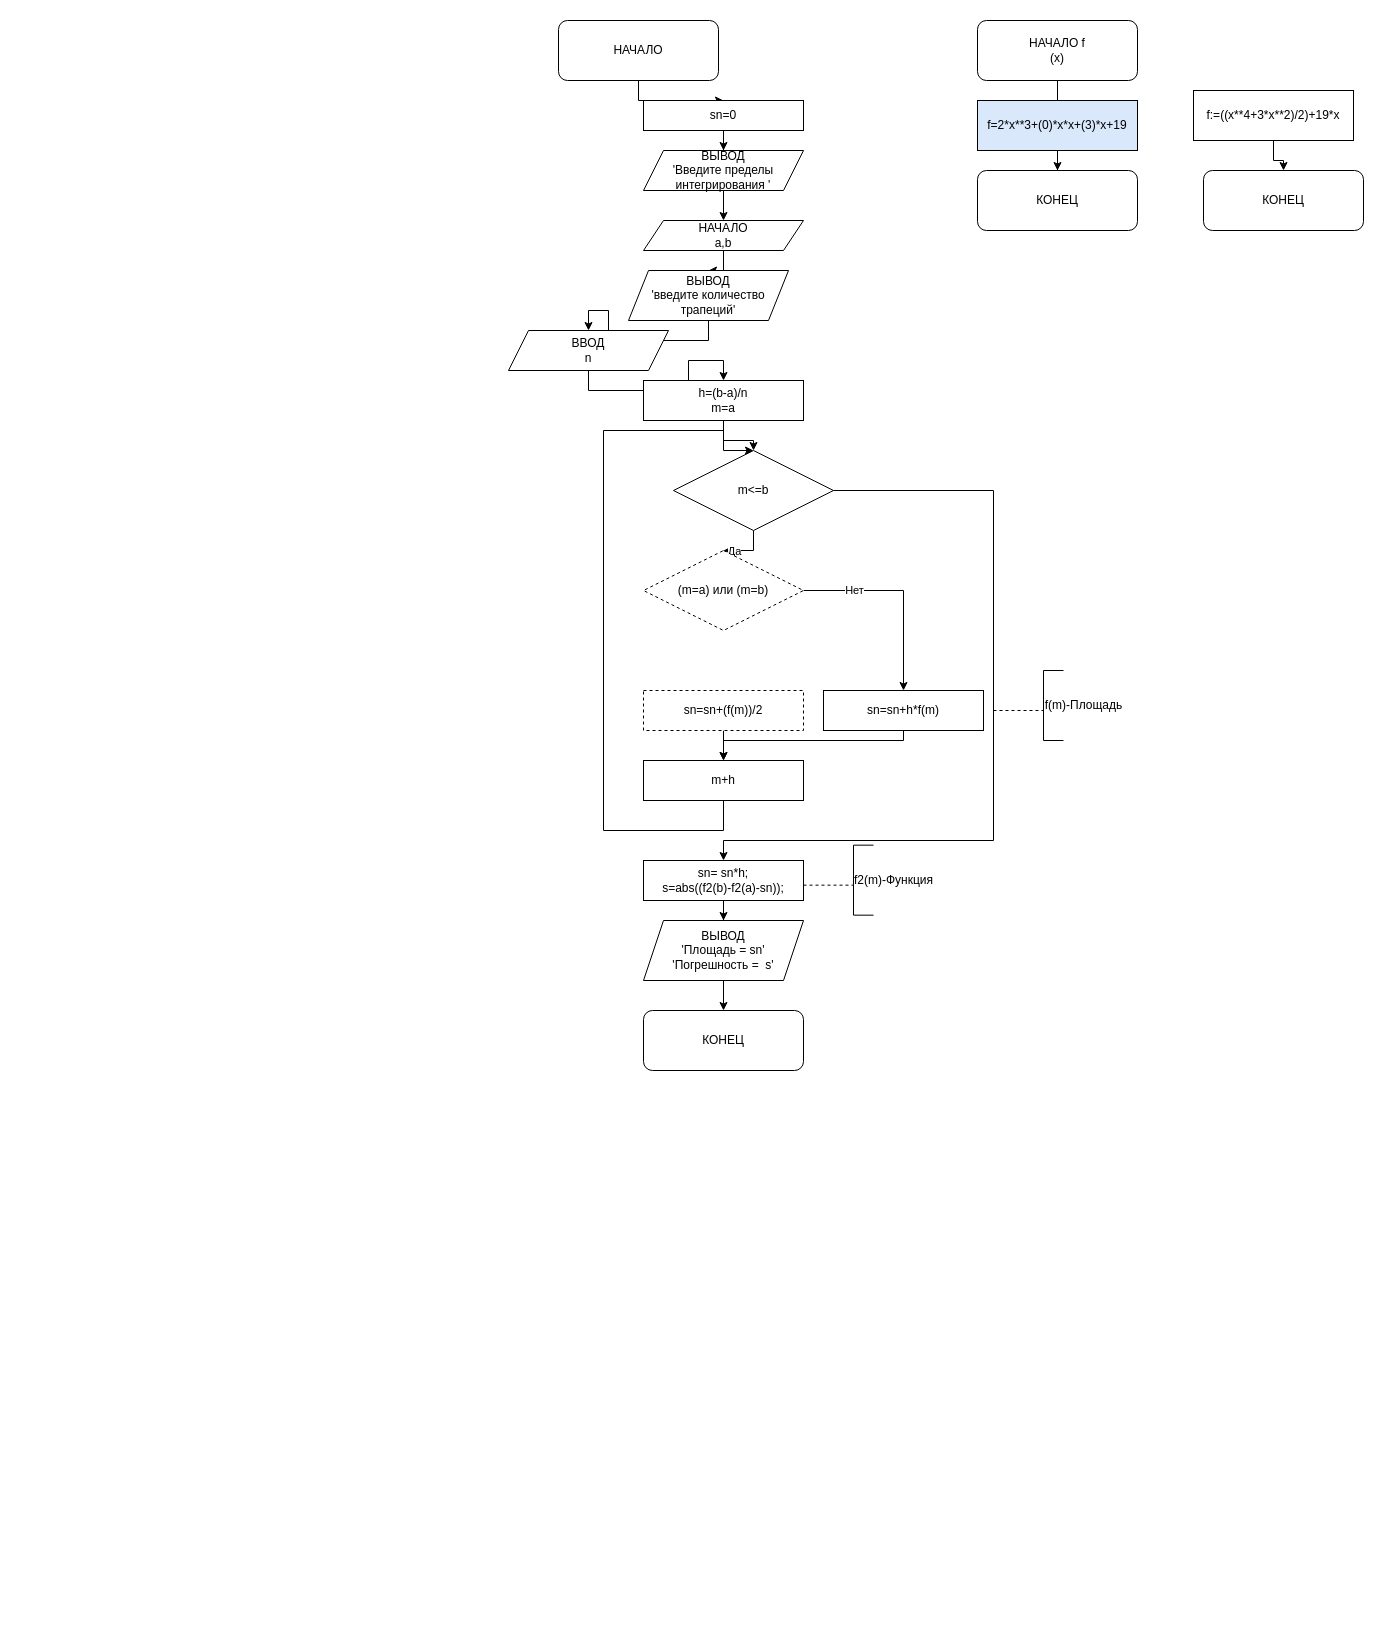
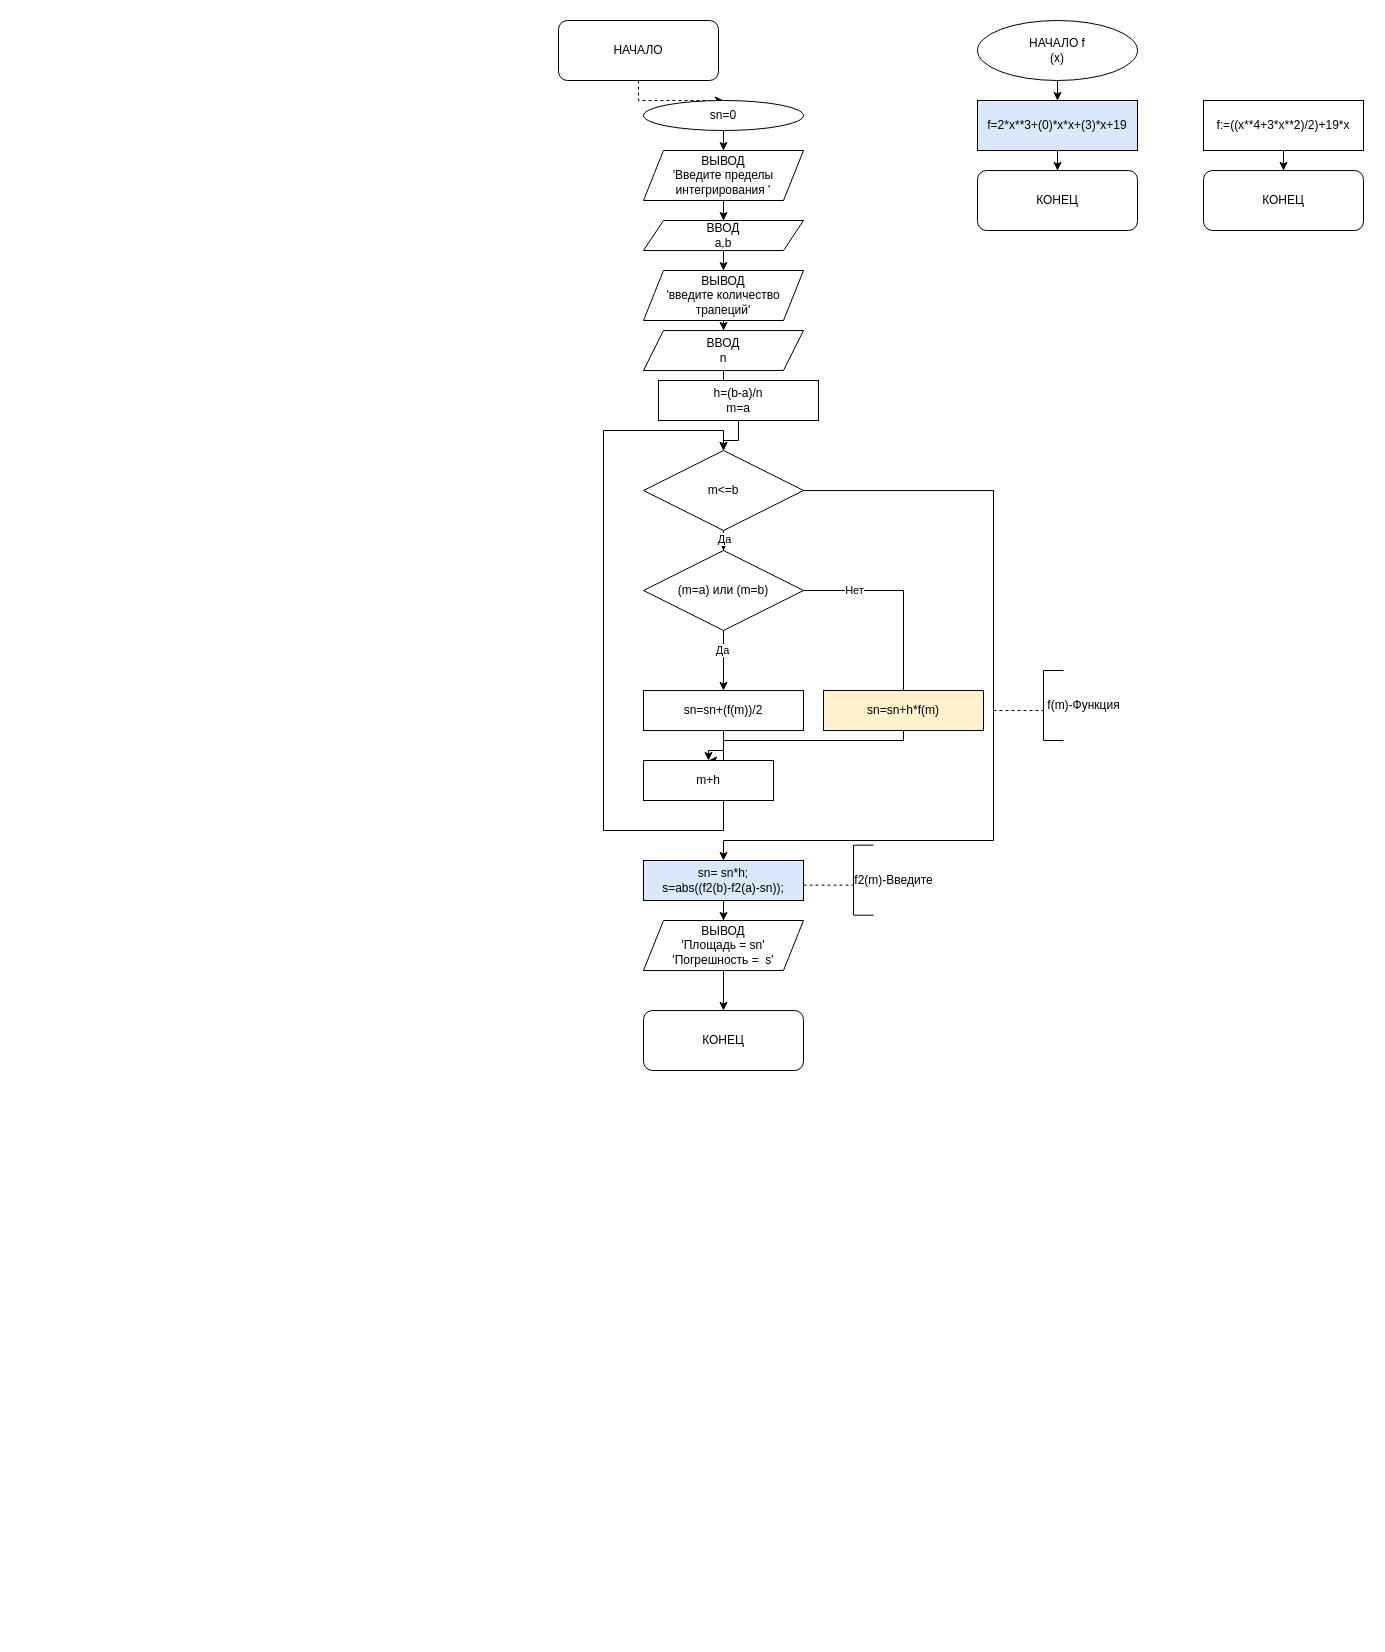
- <mxCell id="48" value="НАЧАЛО f&lt;br&gt;(x)" style="rounded=1;whiteSpace=wrap;html=1;" vertex="1" parent="1"><mxGeometry x="977" y="20" width="160" height="60" as="geometry" /></mxCell>
+ <mxCell id="48" value="НАЧАЛО f&lt;br&gt;(x)" style="ellipse;whiteSpace=wrap;html=1;" vertex="1" parent="1"><mxGeometry x="977" y="20" width="160" height="60" as="geometry" /></mxCell>
- <mxCell id="47" style="edgeStyle=orthogonalEdgeStyle;rounded=0;orthogonalLoop=1;jettySize=auto;html=1;endArrow=none;" edge="1" parent="1" source="48" target="51"><mxGeometry relative="1" as="geometry"><mxPoint x="1057" y="100" as="targetPoint" /></mxGeometry></mxCell>
+ <mxCell id="47" style="edgeStyle=orthogonalEdgeStyle;rounded=0;orthogonalLoop=1;jettySize=auto;html=1;" edge="1" parent="1" source="48" target="51"><mxGeometry relative="1" as="geometry"><mxPoint x="1057" y="100" as="targetPoint" /></mxGeometry></mxCell>
- <mxCell id="4" style="edgeStyle=orthogonalEdgeStyle;rounded=0;orthogonalLoop=1;jettySize=auto;html=1;" edge="1" parent="1" source="5" target="7"><mxGeometry relative="1" as="geometry"><mxPoint x="723" y="100" as="targetPoint" /></mxGeometry></mxCell>
+ <mxCell id="4" style="edgeStyle=orthogonalEdgeStyle;rounded=0;orthogonalLoop=1;jettySize=auto;html=1;dashed=1;" edge="1" parent="1" source="5" target="7"><mxGeometry relative="1" as="geometry"><mxPoint x="723" y="100" as="targetPoint" /></mxGeometry></mxCell>
- <mxCell id="7" value="sn=0" style="rounded=0;whiteSpace=wrap;html=1;" vertex="1" parent="1"><mxGeometry x="643" y="100" width="160" height="30" as="geometry" /></mxCell>
+ <mxCell id="7" value="sn=0" style="ellipse;whiteSpace=wrap;html=1;" vertex="1" parent="1"><mxGeometry x="643" y="100" width="160" height="30" as="geometry" /></mxCell>
- <mxCell id="54" value="f:=((x**4+3*x**2)/2)+19*x" style="rounded=0;whiteSpace=wrap;html=1;" vertex="1" parent="1"><mxGeometry x="1193" y="90" width="160" height="50" as="geometry" /></mxCell>
+ <mxCell id="54" value="f:=((x**4+3*x**2)/2)+19*x" style="rounded=0;whiteSpace=wrap;html=1;" vertex="1" parent="1"><mxGeometry x="1203" y="100" width="160" height="50" as="geometry" /></mxCell>
- <mxCell id="9" value="ВЫВОД&lt;br&gt;'Введите пределы интегрирования '" style="shape=parallelogram;perimeter=parallelogramPerimeter;whiteSpace=wrap;html=1;fixedSize=1;" vertex="1" parent="1"><mxGeometry x="643" y="150" width="160" height="40" as="geometry" /></mxCell>
+ <mxCell id="9" value="ВЫВОД&lt;br&gt;'Введите пределы интегрирования '" style="shape=parallelogram;perimeter=parallelogramPerimeter;whiteSpace=wrap;html=1;fixedSize=1;" vertex="1" parent="1"><mxGeometry x="643" y="150" width="160" height="50" as="geometry" /></mxCell>
- <mxCell id="11" value="НАЧАЛО&lt;br&gt;a,b" style="shape=parallelogram;perimeter=parallelogramPerimeter;whiteSpace=wrap;html=1;fixedSize=1;" vertex="1" parent="1"><mxGeometry x="643" y="220" width="160" height="30" as="geometry" /></mxCell>
+ <mxCell id="11" value="ВВОД&lt;br&gt;a,b" style="shape=parallelogram;perimeter=parallelogramPerimeter;whiteSpace=wrap;html=1;fixedSize=1;" vertex="1" parent="1"><mxGeometry x="643" y="220" width="160" height="30" as="geometry" /></mxCell>
- <mxCell id="13" value="ВЫВОД&lt;br&gt;'введите количество трапеций'" style="shape=parallelogram;perimeter=parallelogramPerimeter;whiteSpace=wrap;html=1;fixedSize=1;" vertex="1" parent="1"><mxGeometry x="628" y="270" width="160" height="50" as="geometry" /></mxCell>
+ <mxCell id="13" value="ВЫВОД&lt;br&gt;'введите количество трапеций'" style="shape=parallelogram;perimeter=parallelogramPerimeter;whiteSpace=wrap;html=1;fixedSize=1;" vertex="1" parent="1"><mxGeometry x="643" y="270" width="160" height="50" as="geometry" /></mxCell>
- <mxCell id="15" value="ВВОД&lt;br&gt;n" style="shape=parallelogram;perimeter=parallelogramPerimeter;whiteSpace=wrap;html=1;fixedSize=1;" vertex="1" parent="1"><mxGeometry x="508" y="330" width="160" height="40" as="geometry" /></mxCell>
+ <mxCell id="15" value="ВВОД&lt;br&gt;n" style="shape=parallelogram;perimeter=parallelogramPerimeter;whiteSpace=wrap;html=1;fixedSize=1;" vertex="1" parent="1"><mxGeometry x="643" y="330" width="160" height="40" as="geometry" /></mxCell>
- <mxCell id="17" value="h=(b-a)/n&lt;br&gt;m=a" style="rounded=0;whiteSpace=wrap;html=1;" vertex="1" parent="1"><mxGeometry x="643" y="380" width="160" height="40" as="geometry" /></mxCell>
+ <mxCell id="17" value="h=(b-a)/n&lt;br&gt;m=a" style="rounded=0;whiteSpace=wrap;html=1;" vertex="1" parent="1"><mxGeometry x="658" y="380" width="160" height="40" as="geometry" /></mxCell>
- <mxCell id="21" value="m&amp;lt;=b" style="rhombus;whiteSpace=wrap;html=1;" vertex="1" parent="1"><mxGeometry x="673" y="450" width="160" height="80" as="geometry" /></mxCell>
+ <mxCell id="21" value="m&amp;lt;=b" style="rhombus;whiteSpace=wrap;html=1;" vertex="1" parent="1"><mxGeometry x="643" y="450" width="160" height="80" as="geometry" /></mxCell>
- <mxCell id="32" value="(m=a) или (m=b)" style="rhombus;whiteSpace=wrap;html=1;dashed=1;" vertex="1" parent="1"><mxGeometry x="643" y="550" width="160" height="80" as="geometry" /></mxCell>
+ <mxCell id="32" value="(m=a) или (m=b)" style="rhombus;whiteSpace=wrap;html=1;" vertex="1" parent="1"><mxGeometry x="643" y="550" width="160" height="80" as="geometry" /></mxCell>
+ <mxCell id="28" style="edgeStyle=orthogonalEdgeStyle;rounded=0;orthogonalLoop=1;jettySize=auto;html=1;entryX=0.5;entryY=0;entryDx=0;entryDy=0;" edge="1" parent="1" source="32" target="25"><mxGeometry relative="1" as="geometry" /></mxCell>
+ <mxCell id="29" value="Да" style="edgeLabel;html=1;align=center;verticalAlign=middle;resizable=0;points=[];" vertex="1" connectable="0" parent="28"><mxGeometry x="-0.363" y="-2" relative="1" as="geometry"><mxPoint as="offset" /></mxGeometry></mxCell>
- <mxCell id="30" style="edgeStyle=orthogonalEdgeStyle;rounded=0;orthogonalLoop=1;jettySize=auto;html=1;entryX=0.5;entryY=0;entryDx=0;entryDy=0;" edge="1" parent="1" source="32" target="23"><mxGeometry relative="1" as="geometry" /></mxCell>
+ <mxCell id="30" style="edgeStyle=orthogonalEdgeStyle;rounded=0;orthogonalLoop=1;jettySize=auto;html=1;entryX=0.5;entryY=0;entryDx=0;entryDy=0;endArrow=none;" edge="1" parent="1" source="32" target="23"><mxGeometry relative="1" as="geometry" /></mxCell>
- <mxCell id="41" value="f(m)-Площадь" style="text;html=1;align=center;verticalAlign=middle;resizable=0;points=[];autosize=1;strokeColor=none;fillColor=none;" vertex="1" parent="1"><mxGeometry x="1033" y="690" width="100" height="30" as="geometry" /></mxCell>
+ <mxCell id="41" value="f(m)-Функция" style="text;html=1;align=center;verticalAlign=middle;resizable=0;points=[];autosize=1;strokeColor=none;fillColor=none;" vertex="1" parent="1"><mxGeometry x="1033" y="690" width="100" height="30" as="geometry" /></mxCell>
- <mxCell id="25" value="sn=sn+(f(m))/2" style="rounded=0;whiteSpace=wrap;html=1;dashed=1;" vertex="1" parent="1"><mxGeometry x="643" y="690" width="160" height="40" as="geometry" /></mxCell>
+ <mxCell id="25" value="sn=sn+(f(m))/2" style="rounded=0;whiteSpace=wrap;html=1;" vertex="1" parent="1"><mxGeometry x="643" y="690" width="160" height="40" as="geometry" /></mxCell>
- <mxCell id="23" value="sn=sn+h*f(m)" style="rounded=0;whiteSpace=wrap;html=1;" vertex="1" parent="1"><mxGeometry x="823" y="690" width="160" height="40" as="geometry" /></mxCell>
+ <mxCell id="23" value="sn=sn+h*f(m)" style="rounded=0;whiteSpace=wrap;html=1;fillColor=#fff2cc;" vertex="1" parent="1"><mxGeometry x="823" y="690" width="160" height="40" as="geometry" /></mxCell>
- <mxCell id="27" value="m+h" style="rounded=0;whiteSpace=wrap;html=1;" vertex="1" parent="1"><mxGeometry x="643" y="760" width="160" height="40" as="geometry" /></mxCell>
+ <mxCell id="27" value="m+h" style="rounded=0;whiteSpace=wrap;html=1;" vertex="1" parent="1"><mxGeometry x="643" y="760" width="130" height="40" as="geometry" /></mxCell>
- <mxCell id="34" value="&lt;div&gt;sn= sn*h;&lt;/div&gt;&lt;div&gt;&lt;span style=&quot;font-size: 12px;&quot;&gt;s=abs((f2(b)-f2(a)-sn));&lt;/span&gt;&lt;/div&gt;" style="rounded=0;whiteSpace=wrap;html=1;" vertex="1" parent="1"><mxGeometry x="643" y="860" width="160" height="40" as="geometry" /></mxCell>
+ <mxCell id="34" value="&lt;div&gt;sn= sn*h;&lt;/div&gt;&lt;div&gt;&lt;span style=&quot;font-size: 12px;&quot;&gt;s=abs((f2(b)-f2(a)-sn));&lt;/span&gt;&lt;/div&gt;" style="rounded=0;whiteSpace=wrap;html=1;fillColor=#dae8fc;" vertex="1" parent="1"><mxGeometry x="643" y="860" width="160" height="40" as="geometry" /></mxCell>
- <mxCell id="46" value="f2(m)-Функция" style="text;html=1;align=center;verticalAlign=middle;resizable=0;points=[];autosize=1;strokeColor=none;fillColor=none;" vertex="1" parent="1"><mxGeometry x="843" y="864.66" width="100" height="30" as="geometry" /></mxCell>
+ <mxCell id="46" value="f2(m)-Введите" style="text;html=1;align=center;verticalAlign=middle;resizable=0;points=[];autosize=1;strokeColor=none;fillColor=none;" vertex="1" parent="1"><mxGeometry x="843" y="864.66" width="100" height="30" as="geometry" /></mxCell>
- <mxCell id="36" value="ВЫВОД&lt;br&gt;&lt;div&gt;'Площадь = sn'&lt;/div&gt;&lt;div&gt;&lt;span style=&quot;font-size: 12px;&quot;&gt;'Погрешность =&amp;nbsp; s'&lt;/span&gt;&lt;/div&gt;" style="shape=parallelogram;perimeter=parallelogramPerimeter;whiteSpace=wrap;html=1;fixedSize=1;" vertex="1" parent="1"><mxGeometry x="643" y="920" width="160" height="60" as="geometry" /></mxCell>
+ <mxCell id="36" value="ВЫВОД&lt;br&gt;&lt;div&gt;'Площадь = sn'&lt;/div&gt;&lt;div&gt;&lt;span style=&quot;font-size: 12px;&quot;&gt;'Погрешность =&amp;nbsp; s'&lt;/span&gt;&lt;/div&gt;" style="shape=parallelogram;perimeter=parallelogramPerimeter;whiteSpace=wrap;html=1;fixedSize=1;" vertex="1" parent="1"><mxGeometry x="643" y="920" width="160" height="50" as="geometry" /></mxCell>
